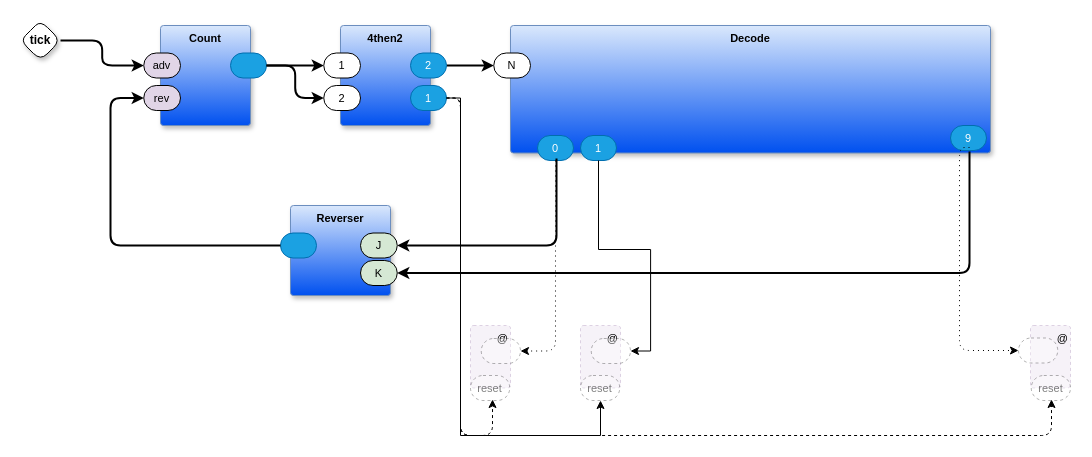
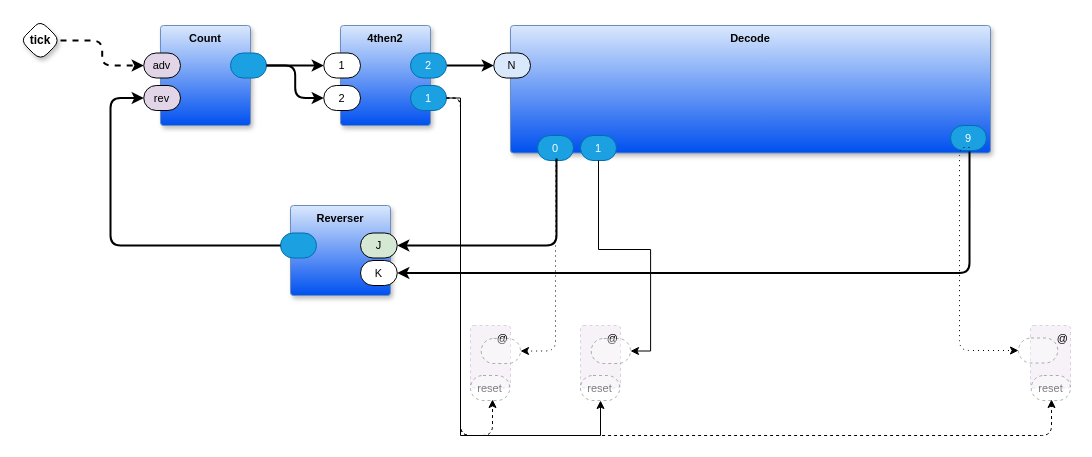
- <mxCell id="2" style="edgeStyle=orthogonalEdgeStyle;rounded=1;orthogonalLoop=1;jettySize=auto;html=1;exitX=1;exitY=0.5;exitDx=0;exitDy=0;exitPerimeter=0;strokeWidth=2;curved=0;entryX=0;entryY=0.5;entryDx=0;entryDy=0;entryPerimeter=0;" edge="1" parent="1" source="3" target="5"><mxGeometry relative="1" as="geometry"><mxPoint x="123.25" y="65" as="targetPoint" /></mxGeometry></mxCell>
+ <mxCell id="2" style="edgeStyle=orthogonalEdgeStyle;rounded=1;orthogonalLoop=1;jettySize=auto;html=1;exitX=1;exitY=0.5;exitDx=0;exitDy=0;exitPerimeter=0;strokeWidth=2;curved=0;entryX=0;entryY=0.5;entryDx=0;entryDy=0;entryPerimeter=0;dashed=1;" edge="1" parent="1" source="3" target="5"><mxGeometry relative="1" as="geometry"><mxPoint x="123.25" y="65" as="targetPoint" /></mxGeometry></mxCell>
- <mxCell id="14" value="N" style="rounded=1;whiteSpace=wrap;html=1;sketch=0;points=[[0,0.5,0,0,0],[1,0.5,0,0,0]];arcSize=50;fontFamily=Helvetica;fontSize=11;fontColor=default;" vertex="1" parent="13"><mxGeometry x="-16.75" y="27.5" width="36.75" height="25" as="geometry" /></mxCell>
+ <mxCell id="14" value="N" style="rounded=1;whiteSpace=wrap;html=1;sketch=0;points=[[0,0.5,0,0,0],[1,0.5,0,0,0]];arcSize=50;fontFamily=Helvetica;fontSize=11;fontColor=default;fillColor=#dae8fc;" vertex="1" parent="13"><mxGeometry x="-16.75" y="27.5" width="36.75" height="25" as="geometry" /></mxCell>
- <mxCell id="11" value="K" style="rounded=1;whiteSpace=wrap;html=1;sketch=0;points=[[0,0.5,0,0,0],[1,0.5,0,0,0]];arcSize=50;fontFamily=Helvetica;fontSize=11;fontColor=default;fillColor=#d5e8d4;" vertex="1" parent="8"><mxGeometry x="70" y="55" width="36.75" height="25" as="geometry" /></mxCell>
+ <mxCell id="11" value="K" style="rounded=1;whiteSpace=wrap;html=1;sketch=0;points=[[0,0.5,0,0,0],[1,0.5,0,0,0]];arcSize=50;fontFamily=Helvetica;fontSize=11;fontColor=default;" vertex="1" parent="8"><mxGeometry x="70" y="55" width="36.75" height="25" as="geometry" /></mxCell>
